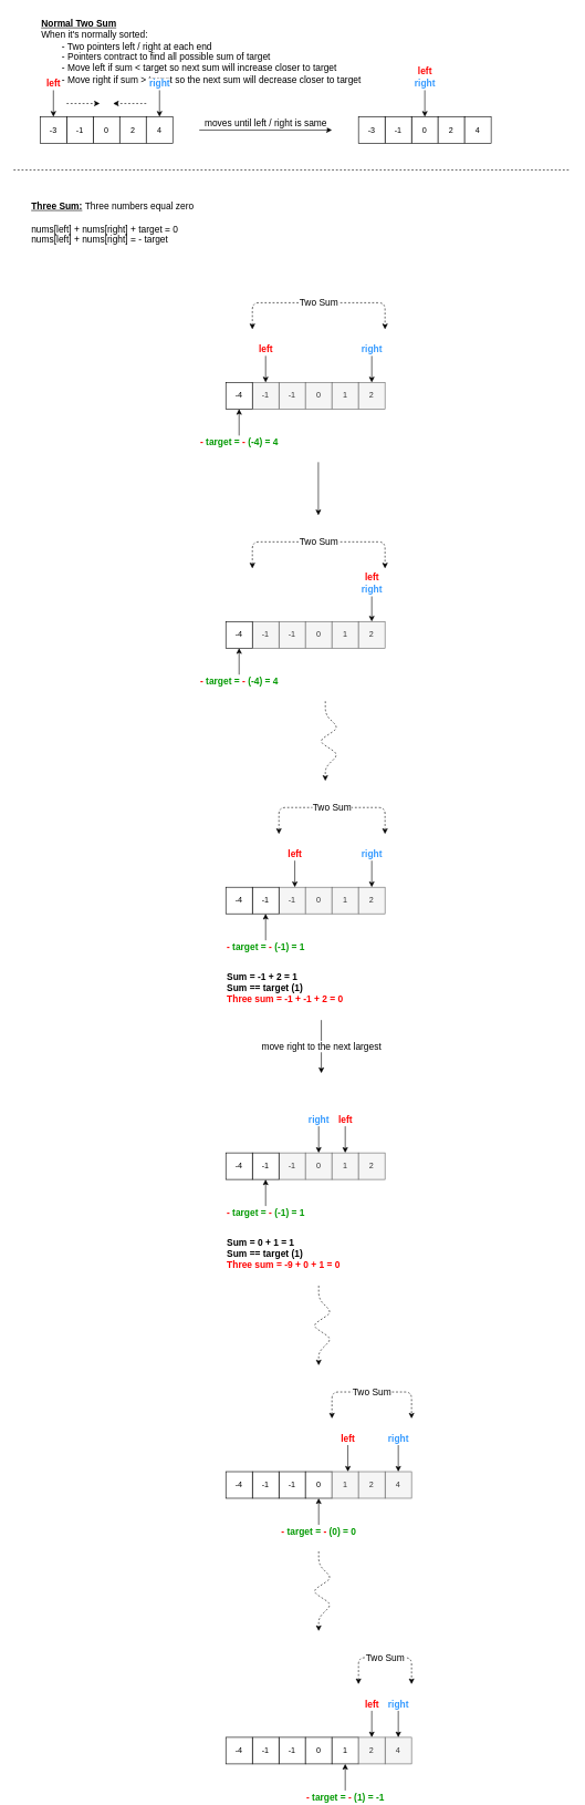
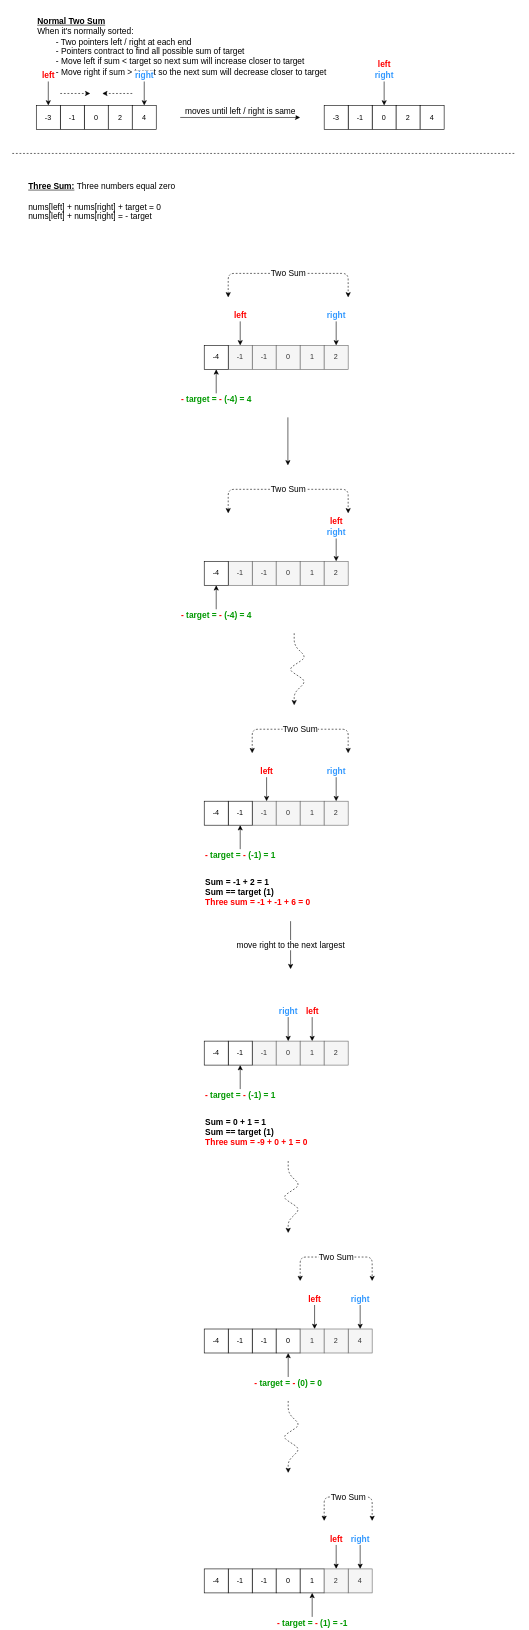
- <mxCell id="39" value="Sum = -1 + 2 = 1&lt;br&gt;Sum == target (1)&lt;br&gt;&lt;span style=&quot;color: rgb(255 , 0 , 0)&quot;&gt;Three sum = -1 + -1 + 2 = 0&lt;/span&gt;" style="text;html=1;strokeColor=none;fillColor=none;align=left;verticalAlign=top;whiteSpace=wrap;rounded=0;fontSize=14;fontStyle=1" parent="1" vertex="1"><mxGeometry x="340" y="1455" width="240" height="80" as="geometry" /></mxCell>
+ <mxCell id="39" value="Sum = -1 + 2 = 1&lt;br&gt;Sum == target (1)&lt;br&gt;&lt;span style=&quot;color: rgb(255 , 0 , 0)&quot;&gt;Three sum = -1 + -1 + 6 = 0&lt;/span&gt;" style="text;html=1;strokeColor=none;fillColor=none;align=left;verticalAlign=top;whiteSpace=wrap;rounded=0;fontSize=14;fontStyle=1" parent="1" vertex="1"><mxGeometry x="340" y="1455" width="240" height="80" as="geometry" /></mxCell>
